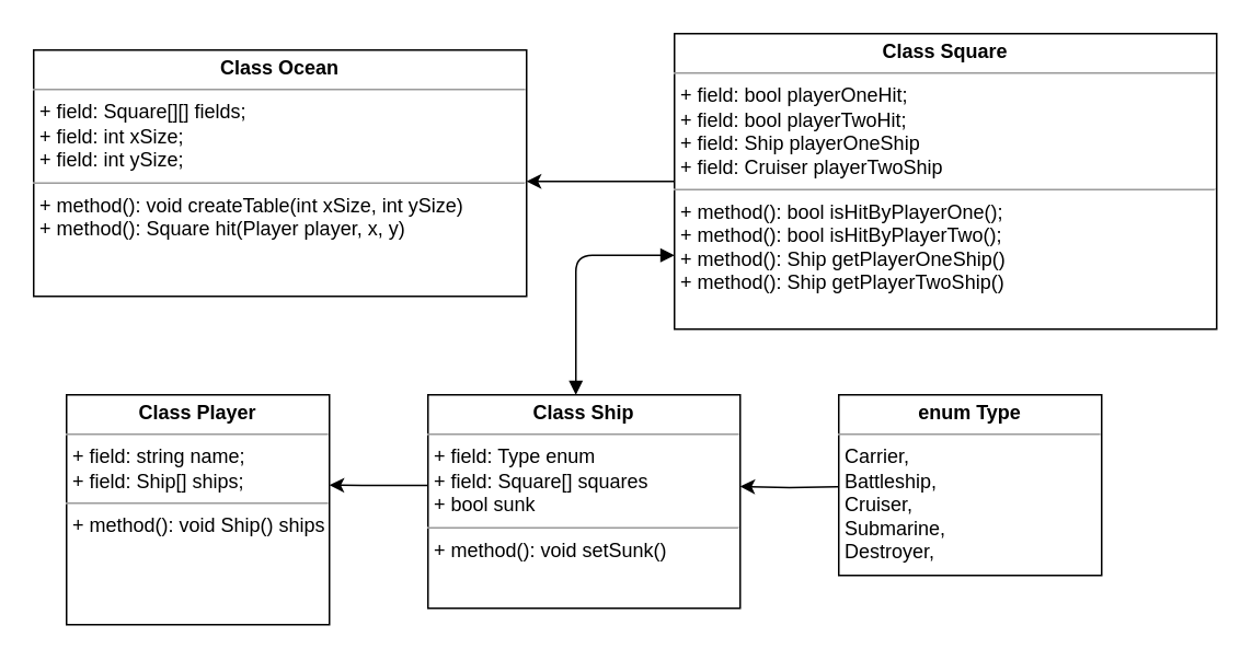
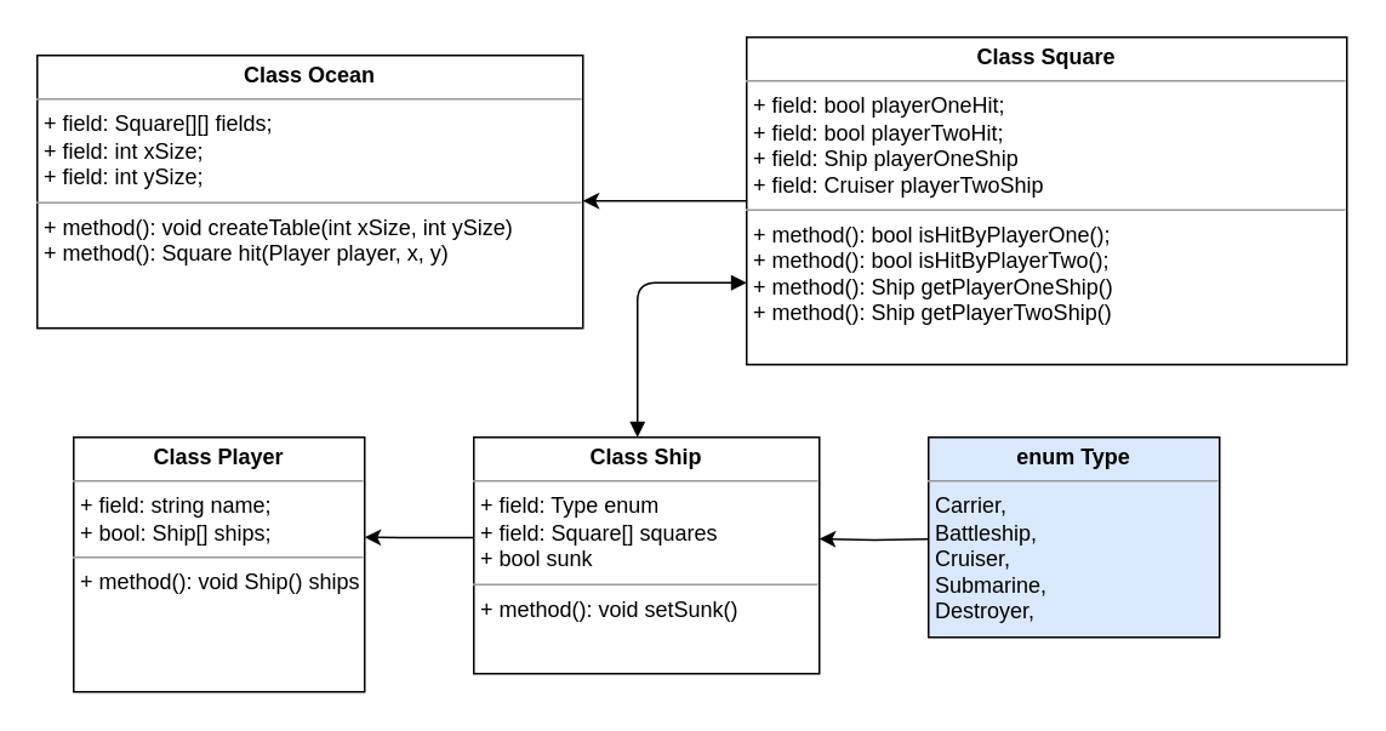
- <mxCell id="8" value="&lt;p style=&quot;margin: 0px ; margin-top: 4px ; text-align: center&quot;&gt;&lt;b&gt;Class Player&lt;/b&gt;&lt;/p&gt;&lt;hr size=&quot;1&quot;&gt;&lt;p style=&quot;margin: 0px ; margin-left: 4px&quot;&gt;+ field: string name;&lt;/p&gt;&lt;p style=&quot;margin: 0px ; margin-left: 4px&quot;&gt;+ field: Ship[] ships;&lt;/p&gt;&lt;hr size=&quot;1&quot;&gt;&lt;p style=&quot;margin: 0px ; margin-left: 4px&quot;&gt;+ method(): void Ship() ships&lt;/p&gt;" style="verticalAlign=top;align=left;overflow=fill;fontSize=12;fontFamily=Helvetica;html=1;" vertex="1" parent="1"><mxGeometry x="40" y="240" width="160" height="140" as="geometry" /></mxCell>
+ <mxCell id="8" value="&lt;p style=&quot;margin: 0px ; margin-top: 4px ; text-align: center&quot;&gt;&lt;b&gt;Class Player&lt;/b&gt;&lt;/p&gt;&lt;hr size=&quot;1&quot;&gt;&lt;p style=&quot;margin: 0px ; margin-left: 4px&quot;&gt;+ field: string name;&lt;/p&gt;&lt;p style=&quot;margin: 0px ; margin-left: 4px&quot;&gt;+ bool: Ship[] ships;&lt;/p&gt;&lt;hr size=&quot;1&quot;&gt;&lt;p style=&quot;margin: 0px ; margin-left: 4px&quot;&gt;+ method(): void Ship() ships&lt;/p&gt;" style="verticalAlign=top;align=left;overflow=fill;fontSize=12;fontFamily=Helvetica;html=1;" vertex="1" parent="1"><mxGeometry x="40" y="240" width="160" height="140" as="geometry" /></mxCell>
- <mxCell id="3" value="&lt;p style=&quot;margin: 0px ; margin-top: 4px ; text-align: center&quot;&gt;&lt;b&gt;enum Type&lt;/b&gt;&lt;/p&gt;&lt;hr size=&quot;1&quot;&gt;&lt;p style=&quot;margin: 0px ; margin-left: 4px&quot;&gt;Carrier,&lt;/p&gt;&lt;p style=&quot;margin: 0px ; margin-left: 4px&quot;&gt;Battleship,&lt;/p&gt;&lt;p style=&quot;margin: 0px ; margin-left: 4px&quot;&gt;Cruiser,&lt;/p&gt;&lt;p style=&quot;margin: 0px ; margin-left: 4px&quot;&gt;Submarine,&lt;/p&gt;&lt;p style=&quot;margin: 0px ; margin-left: 4px&quot;&gt;Destroyer,&lt;/p&gt;&lt;p style=&quot;margin: 0px ; margin-left: 4px&quot;&gt;&lt;br&gt;&lt;/p&gt;" style="verticalAlign=top;align=left;overflow=fill;fontSize=12;fontFamily=Helvetica;html=1;" vertex="1" parent="1"><mxGeometry x="510" y="240" width="160" height="110" as="geometry" /></mxCell>
+ <mxCell id="3" value="&lt;p style=&quot;margin: 0px ; margin-top: 4px ; text-align: center&quot;&gt;&lt;b&gt;enum Type&lt;/b&gt;&lt;/p&gt;&lt;hr size=&quot;1&quot;&gt;&lt;p style=&quot;margin: 0px ; margin-left: 4px&quot;&gt;Carrier,&lt;/p&gt;&lt;p style=&quot;margin: 0px ; margin-left: 4px&quot;&gt;Battleship,&lt;/p&gt;&lt;p style=&quot;margin: 0px ; margin-left: 4px&quot;&gt;Cruiser,&lt;/p&gt;&lt;p style=&quot;margin: 0px ; margin-left: 4px&quot;&gt;Submarine,&lt;/p&gt;&lt;p style=&quot;margin: 0px ; margin-left: 4px&quot;&gt;Destroyer,&lt;/p&gt;&lt;p style=&quot;margin: 0px ; margin-left: 4px&quot;&gt;&lt;br&gt;&lt;/p&gt;" style="verticalAlign=top;align=left;overflow=fill;fontSize=12;fontFamily=Helvetica;html=1;fillColor=#dae8fc;" vertex="1" parent="1"><mxGeometry x="510" y="240" width="160" height="110" as="geometry" /></mxCell>
